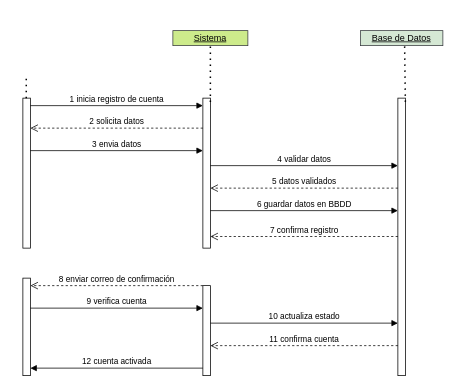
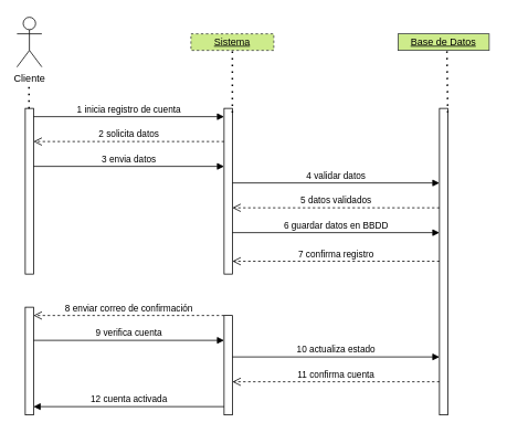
+ <mxCell id="4" value="Cliente" style="shape=umlActor;verticalLabelPosition=bottom;verticalAlign=top;html=1;outlineConnect=0;" vertex="1" parent="1"><mxGeometry x="20" y="20" width="30" height="60" as="geometry" /></mxCell>
- <mxCell id="2" value="&lt;u&gt;Sistema&lt;/u&gt;" style="html=1;whiteSpace=wrap;fillColor=#cdeb8b;strokeColor=#36393d;" vertex="1" parent="1"><mxGeometry x="230" y="40" width="100" height="20" as="geometry" /></mxCell>
+ <mxCell id="2" value="&lt;u&gt;Sistema&lt;/u&gt;" style="html=1;whiteSpace=wrap;fillColor=#cdeb8b;strokeColor=#36393d;dashed=1;" vertex="1" parent="1"><mxGeometry x="230" y="40" width="100" height="20" as="geometry" /></mxCell>
- <mxCell id="3" value="&lt;u&gt;Base de Datos&lt;/u&gt;" style="html=1;whiteSpace=wrap;fillColor=#d5e8d4;strokeColor=#36393d;" vertex="1" parent="1"><mxGeometry x="480" y="40" width="110" height="20" as="geometry" /></mxCell>
+ <mxCell id="3" value="&lt;u&gt;Base de Datos&lt;/u&gt;" style="html=1;whiteSpace=wrap;fillColor=#cdeb8b;strokeColor=#36393d;" vertex="1" parent="1"><mxGeometry x="480" y="40" width="110" height="20" as="geometry" /></mxCell>
